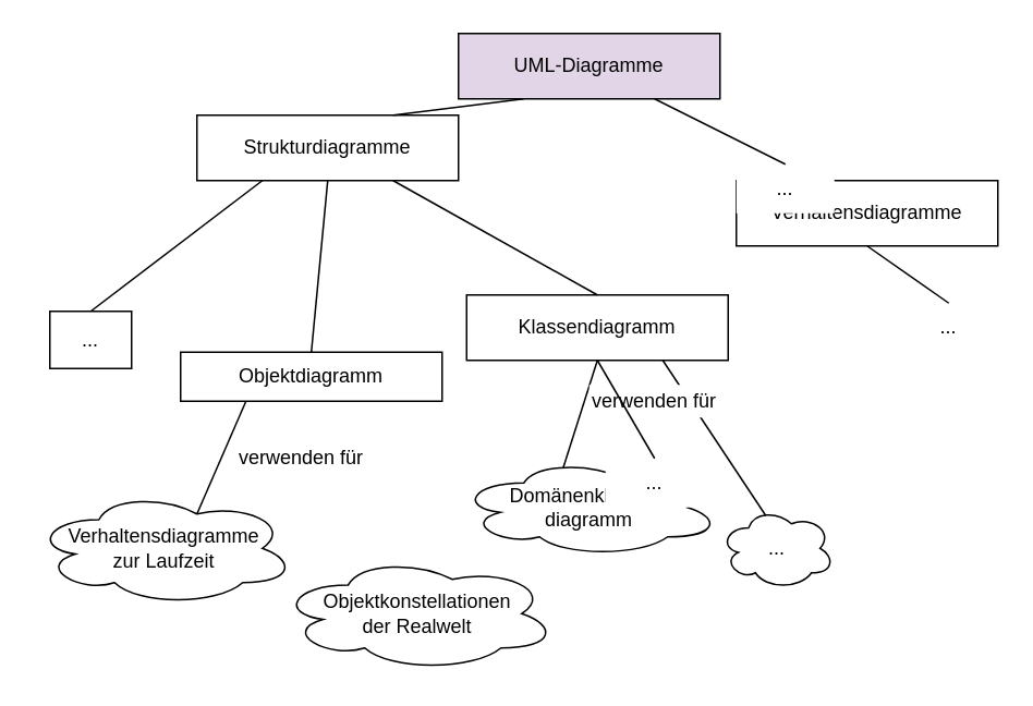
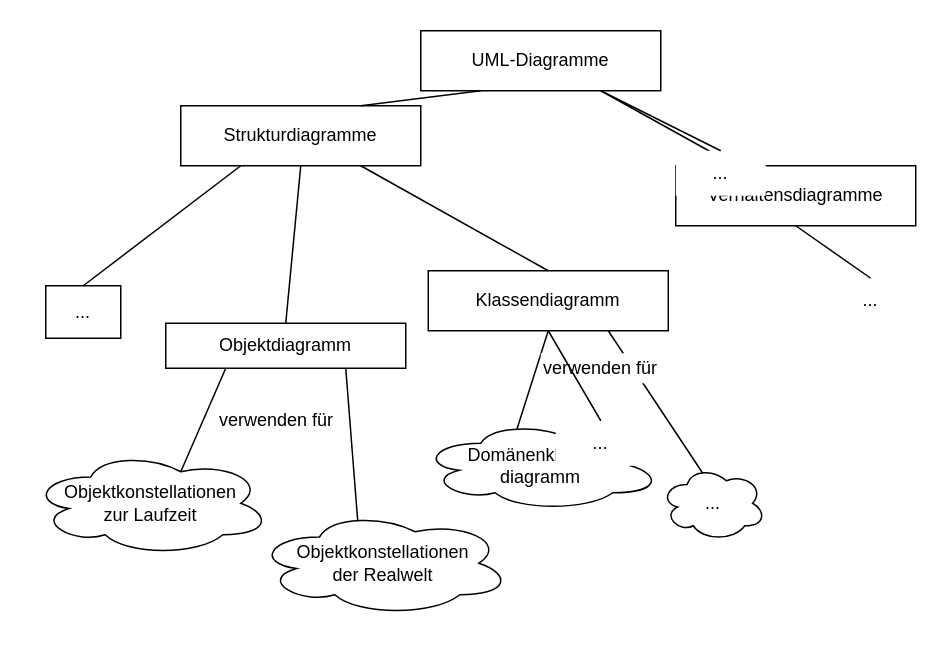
- <mxCell id="2" value="UML-Diagramme" style="rounded=0;whiteSpace=wrap;html=1;fillColor=#e1d5e7;" parent="1" vertex="1"><mxGeometry x="280" y="20" width="160" height="40" as="geometry" /></mxCell>
+ <mxCell id="2" value="UML-Diagramme" style="rounded=0;whiteSpace=wrap;html=1;" parent="1" vertex="1"><mxGeometry x="280" y="20" width="160" height="40" as="geometry" /></mxCell>
+ <mxCell id="14" value="" style="endArrow=none;html=1;rounded=0;entryX=0.75;entryY=1;entryDx=0;entryDy=0;exitX=0.25;exitY=0;exitDx=0;exitDy=0;" parent="1" source="3" target="2" edge="1"><mxGeometry width="50" height="50" relative="1" as="geometry"><mxPoint x="390" y="320" as="sourcePoint" /><mxPoint x="440" y="270" as="targetPoint" /></mxGeometry></mxCell>
+ <mxCell id="20" value="" style="endArrow=none;html=1;rounded=0;entryX=0.75;entryY=1;entryDx=0;entryDy=0;exitX=0.4;exitY=0.1;exitDx=0;exitDy=0;exitPerimeter=0;" parent="1" source="11" target="5" edge="1"><mxGeometry width="50" height="50" relative="1" as="geometry"><mxPoint x="390" y="320" as="sourcePoint" /><mxPoint x="440" y="270" as="targetPoint" /></mxGeometry></mxCell>
- <mxCell id="10" value="Verhaltensdiagramme&lt;br&gt;zur Laufzeit" style="ellipse;shape=cloud;whiteSpace=wrap;html=1;" parent="1" vertex="1"><mxGeometry x="20" y="300" width="160" height="70" as="geometry" /></mxCell>
+ <mxCell id="10" value="Objektkonstellationen&lt;br&gt;zur Laufzeit" style="ellipse;shape=cloud;whiteSpace=wrap;html=1;" parent="1" vertex="1"><mxGeometry x="20" y="300" width="160" height="70" as="geometry" /></mxCell>
